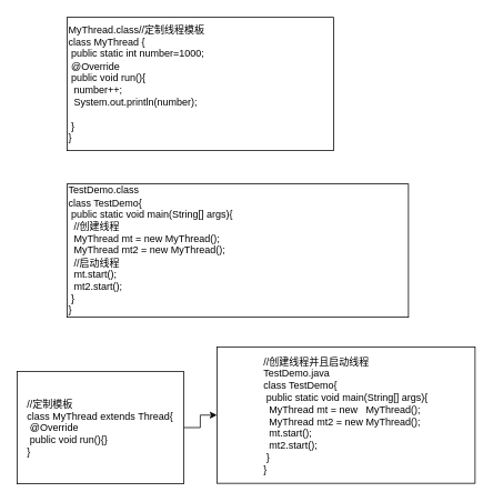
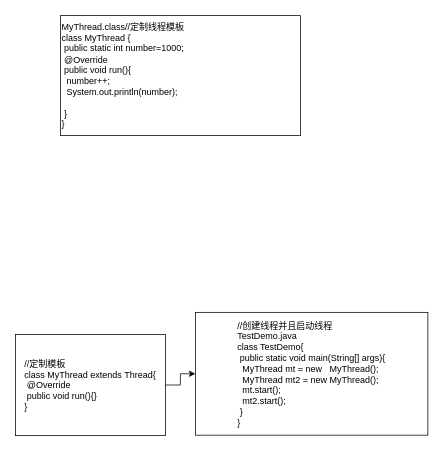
- <mxCell id="3" value="&lt;div&gt;&lt;span&gt;TestDemo.class&lt;/span&gt;&lt;/div&gt;&lt;div&gt;&lt;span&gt;class TestDemo{&lt;/span&gt;&lt;/div&gt;&lt;div&gt;&lt;span&gt;&lt;span style=&quot;white-space: pre&quot;&gt; &lt;/span&gt;public static void main(String[] args){&lt;/span&gt;&lt;/div&gt;&lt;div&gt;&lt;span&gt;&lt;span style=&quot;white-space: pre&quot;&gt; &lt;/span&gt;&lt;span style=&quot;white-space: pre&quot;&gt; &lt;/span&gt;//创建线程&lt;br&gt;&lt;/span&gt;&lt;/div&gt;&lt;div&gt;&lt;span&gt;&lt;span style=&quot;white-space: pre&quot;&gt; &lt;/span&gt;&lt;span style=&quot;white-space: pre&quot;&gt; &lt;/span&gt;MyThread mt = new MyThread();&lt;br&gt;&lt;/span&gt;&lt;/div&gt;&lt;div&gt;&lt;/div&gt;&lt;div&gt;&lt;span&gt;&lt;span style=&quot;white-space: pre&quot;&gt; &lt;/span&gt;&lt;span style=&quot;white-space: pre&quot;&gt; &lt;/span&gt;MyThread mt2 = new MyThread();&lt;br&gt;&lt;/span&gt;&lt;/div&gt;&lt;div&gt;&lt;span&gt;&lt;span style=&quot;white-space: pre&quot;&gt; &lt;/span&gt;&lt;span style=&quot;white-space: pre&quot;&gt; &lt;/span&gt;//启动线程&lt;br&gt;&lt;/span&gt;&lt;/div&gt;&lt;div&gt;&lt;span style=&quot;white-space: pre&quot;&gt; &lt;/span&gt;&lt;span style=&quot;white-space: pre&quot;&gt; &lt;/span&gt;mt.start();&lt;br&gt;&lt;/div&gt;&lt;div&gt;&lt;span style=&quot;white-space: pre&quot;&gt; &lt;/span&gt;&lt;span style=&quot;white-space: pre&quot;&gt; &lt;/span&gt;mt2.start();&lt;br&gt;&lt;/div&gt;&lt;div&gt;&lt;span&gt;&lt;span style=&quot;white-space: pre&quot;&gt; &lt;/span&gt;}&lt;/span&gt;&lt;/div&gt;&lt;div&gt;&lt;/div&gt;&lt;div&gt;&lt;span&gt;}&lt;/span&gt;&lt;/div&gt;" style="rounded=0;whiteSpace=wrap;html=1;align=left;" parent="1" vertex="1"><mxGeometry x="80" y="220" width="410" height="160" as="geometry" /></mxCell>
